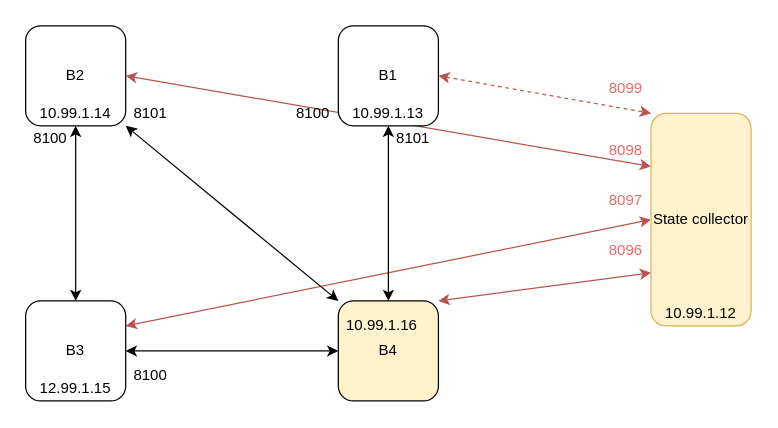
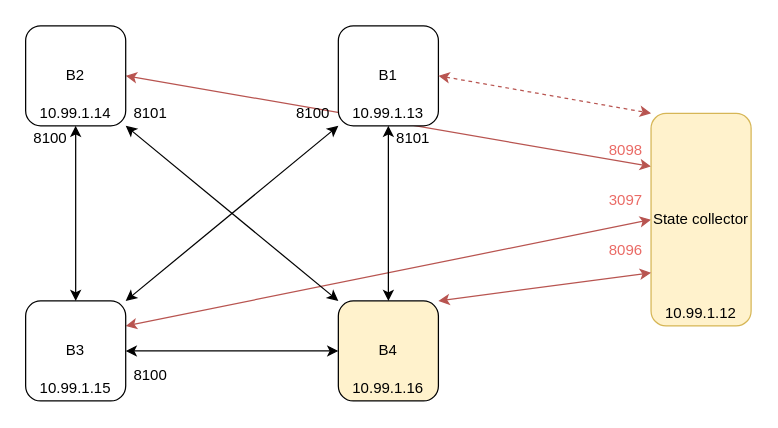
- <mxCell id="26" value="8099" style="text;html=1;align=center;verticalAlign=middle;whiteSpace=wrap;rounded=0;fontColor=#EA6B66;" vertex="1" parent="1"><mxGeometry x="480" y="60" width="40" height="20" as="geometry" /></mxCell>
- <mxCell id="28" value="8097" style="text;html=1;align=center;verticalAlign=middle;whiteSpace=wrap;rounded=0;fontColor=#EA6B66;" vertex="1" parent="1"><mxGeometry x="480" y="150" width="40" height="20" as="geometry" /></mxCell>
+ <mxCell id="28" value="3097" style="text;html=1;align=center;verticalAlign=middle;whiteSpace=wrap;rounded=0;fontColor=#EA6B66;" vertex="1" parent="1"><mxGeometry x="480" y="150" width="40" height="20" as="geometry" /></mxCell>
+ <mxCell id="11" value="" style="endArrow=classic;startArrow=classic;html=1;exitX=1;exitY=0;exitDx=0;exitDy=0;entryX=0;entryY=1;entryDx=0;entryDy=0;" parent="1" source="6" target="5" edge="1"><mxGeometry width="50" height="50" relative="1" as="geometry"><mxPoint x="420" y="160" as="sourcePoint" /><mxPoint x="470" y="110" as="targetPoint" /></mxGeometry></mxCell>
- <mxCell id="25" value="10.99.1.16" style="text;html=1;strokeColor=none;fillColor=none;align=center;verticalAlign=middle;whiteSpace=wrap;rounded=0;" vertex="1" parent="1"><mxGeometry x="285" y="250" width="40" height="20" as="geometry" /></mxCell>
+ <mxCell id="25" value="10.99.1.16" style="text;html=1;strokeColor=none;fillColor=none;align=center;verticalAlign=middle;whiteSpace=wrap;rounded=0;" vertex="1" parent="1"><mxGeometry x="290" y="300" width="40" height="20" as="geometry" /></mxCell>
- <mxCell id="24" value="12.99.1.15" style="text;html=1;strokeColor=none;fillColor=none;align=center;verticalAlign=middle;whiteSpace=wrap;rounded=0;" vertex="1" parent="1"><mxGeometry x="40" y="300" width="40" height="20" as="geometry" /></mxCell>
+ <mxCell id="24" value="10.99.1.15" style="text;html=1;strokeColor=none;fillColor=none;align=center;verticalAlign=middle;whiteSpace=wrap;rounded=0;" vertex="1" parent="1"><mxGeometry x="40" y="300" width="40" height="20" as="geometry" /></mxCell>
